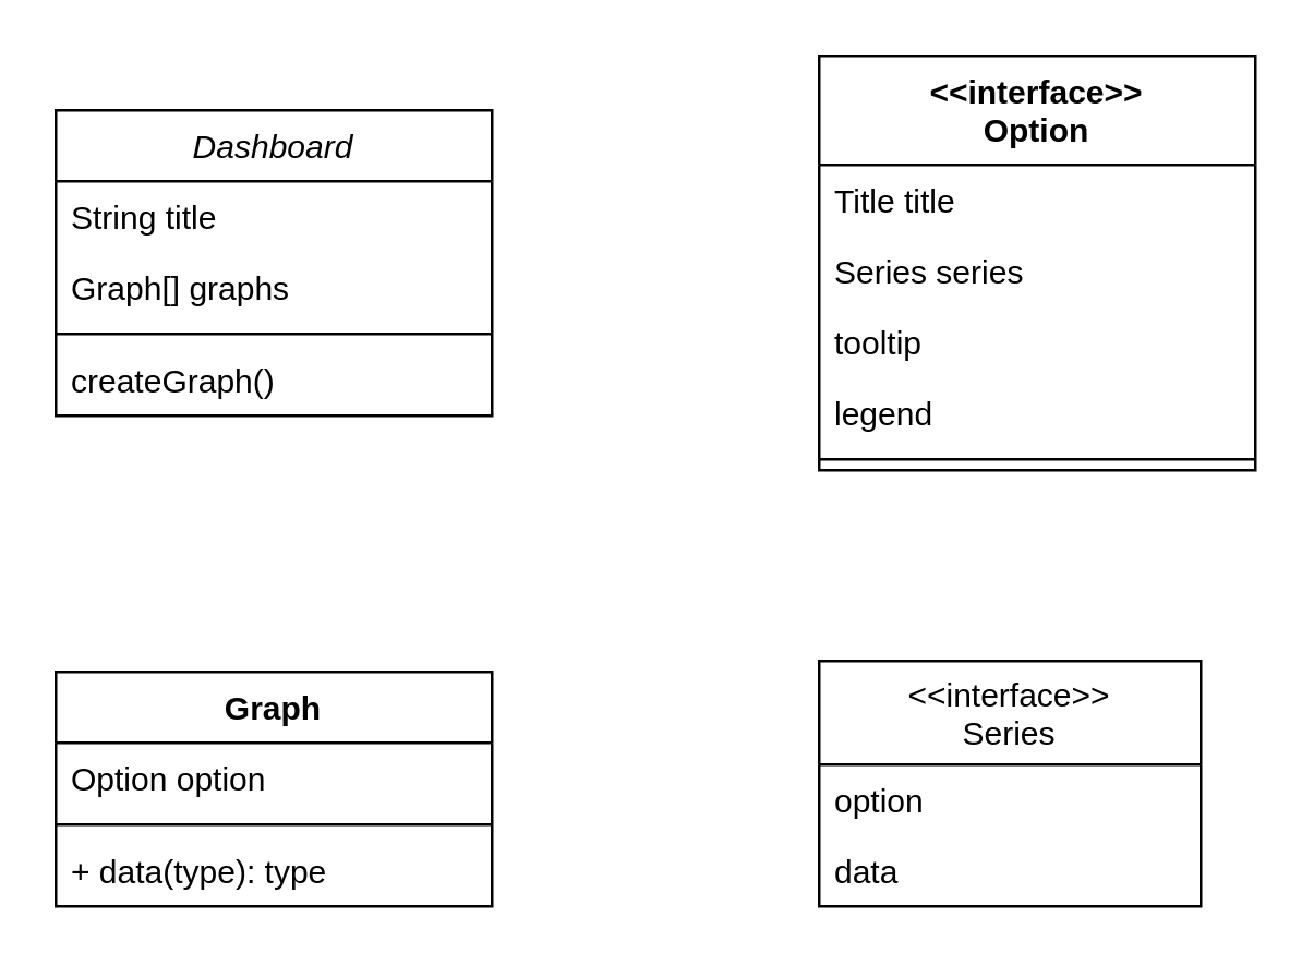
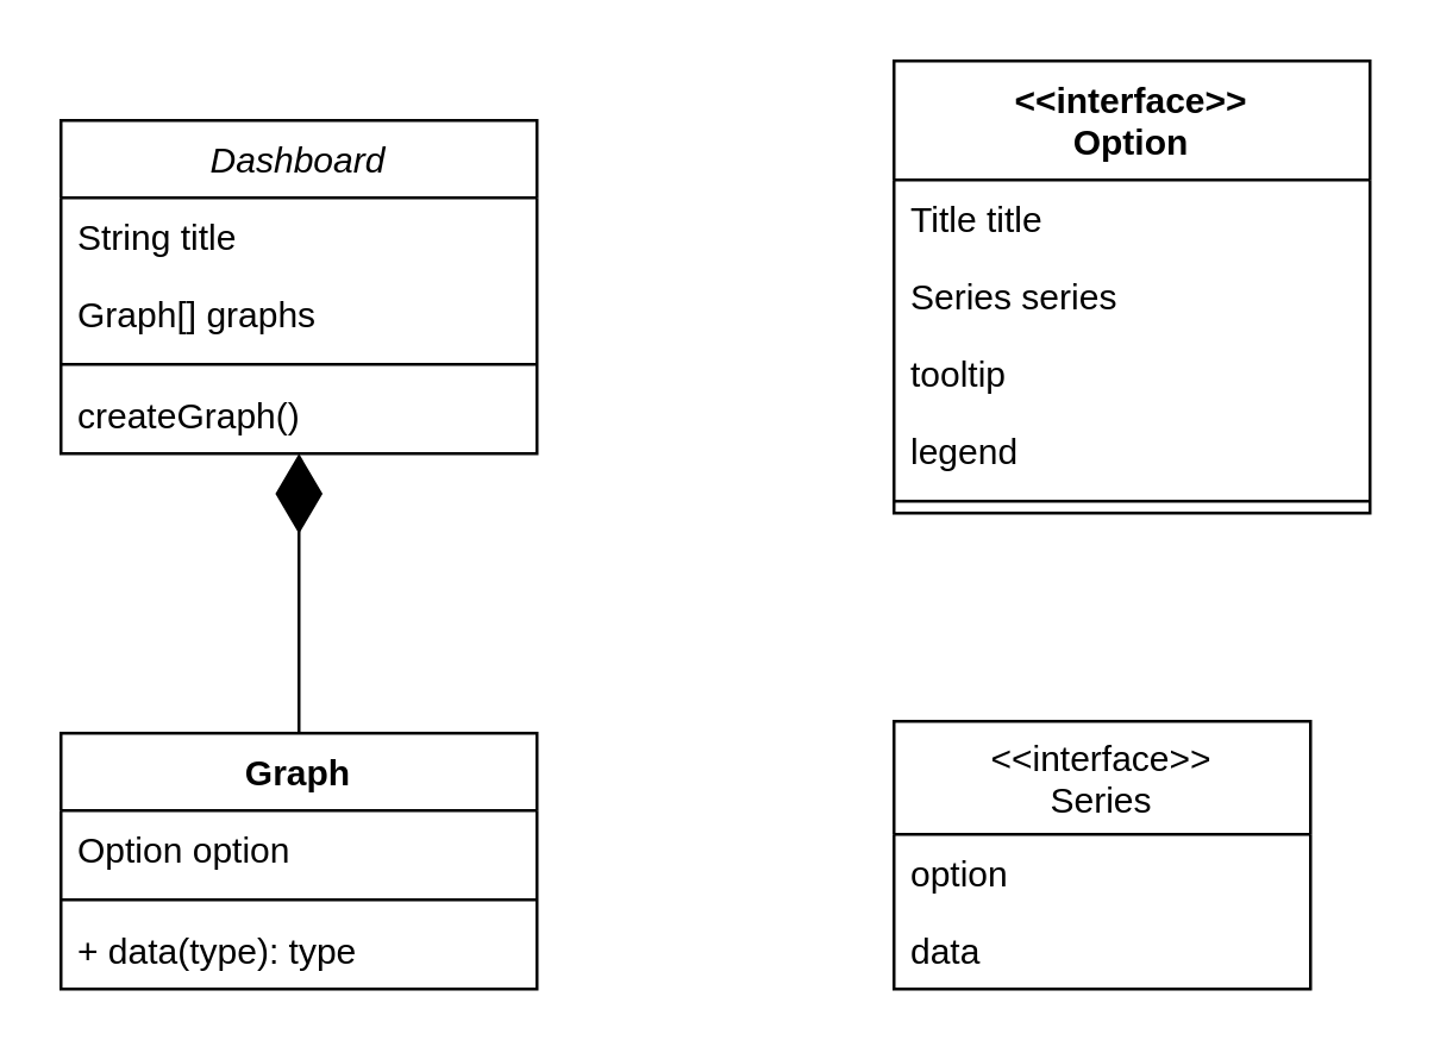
+ <mxCell id="7" value="" style="endArrow=diamondThin;endFill=1;endSize=24;html=1;rounded=0;startArrow=none;" edge="1" parent="1" source="17" target="6"><mxGeometry width="160" relative="1" as="geometry"><mxPoint x="100" y="300" as="sourcePoint" /><mxPoint x="140" y="280" as="targetPoint" /></mxGeometry></mxCell>
